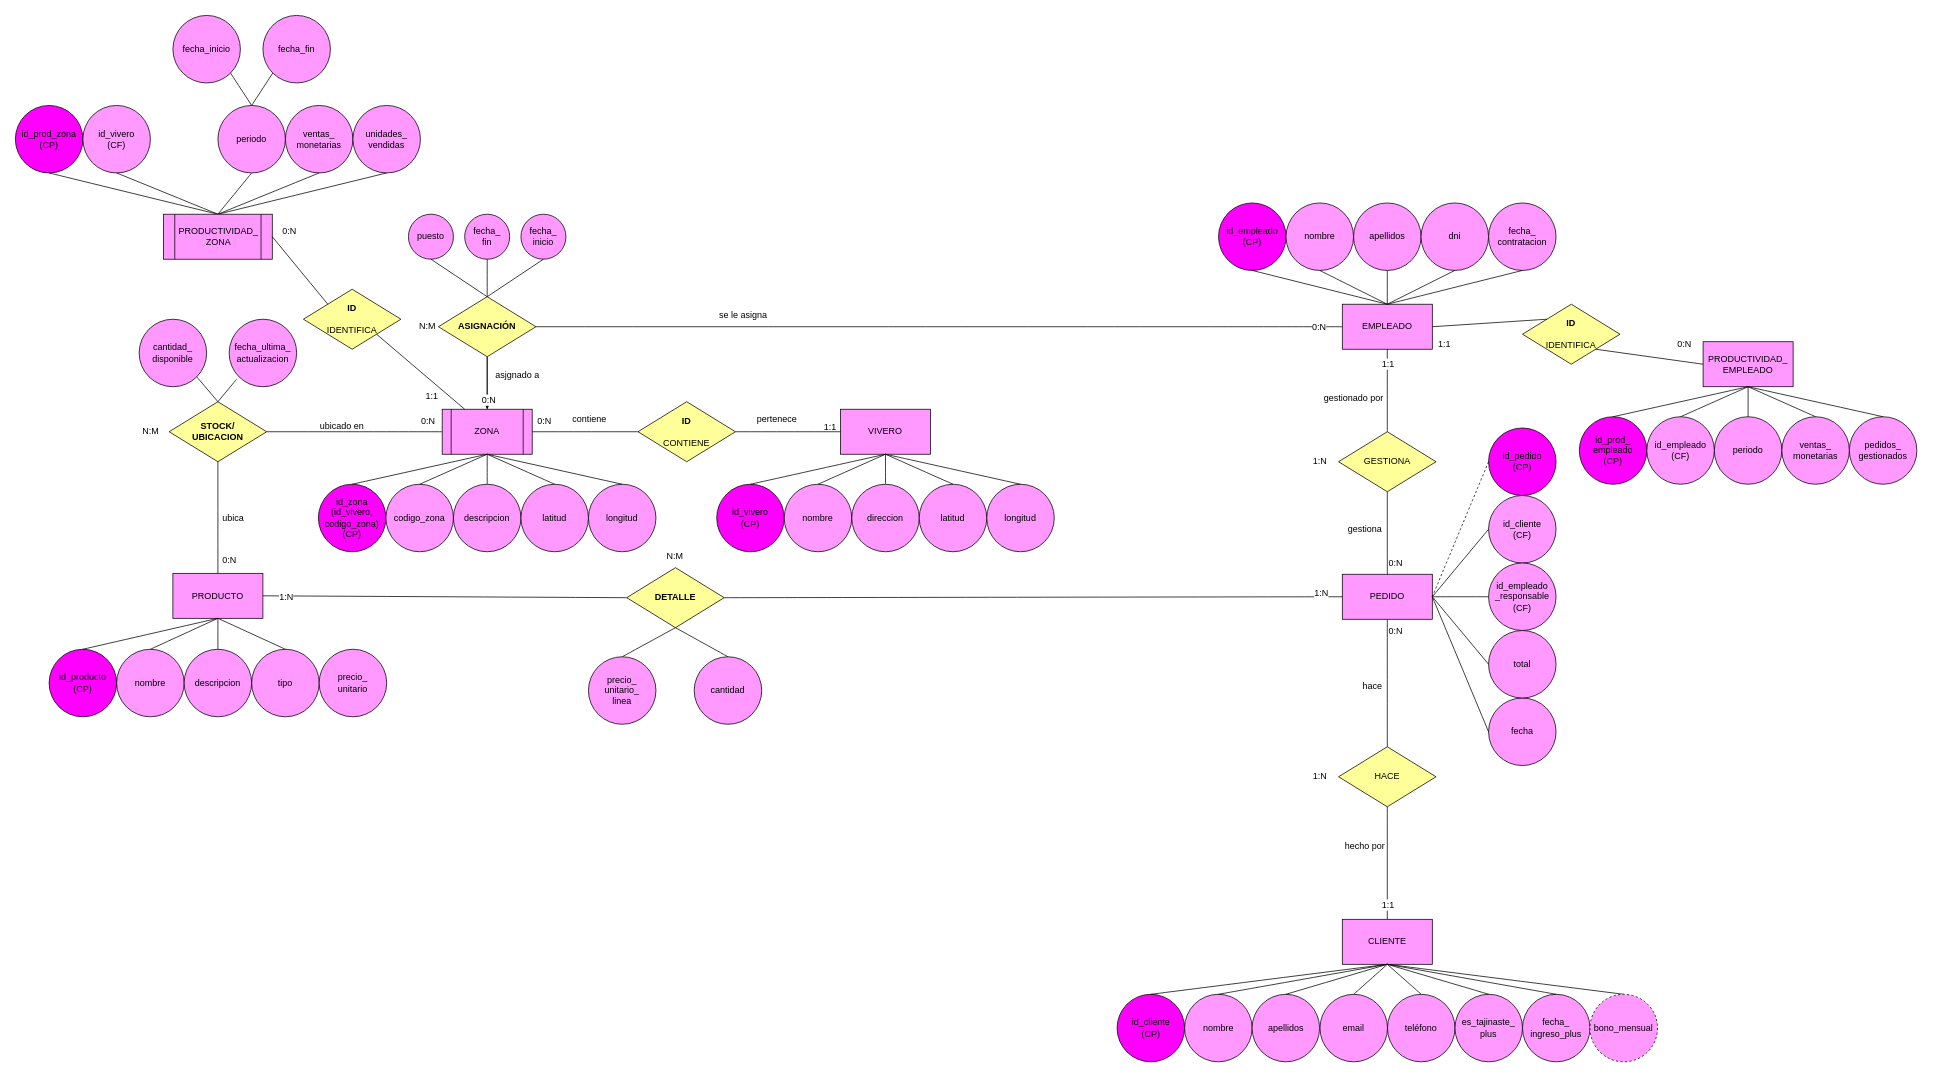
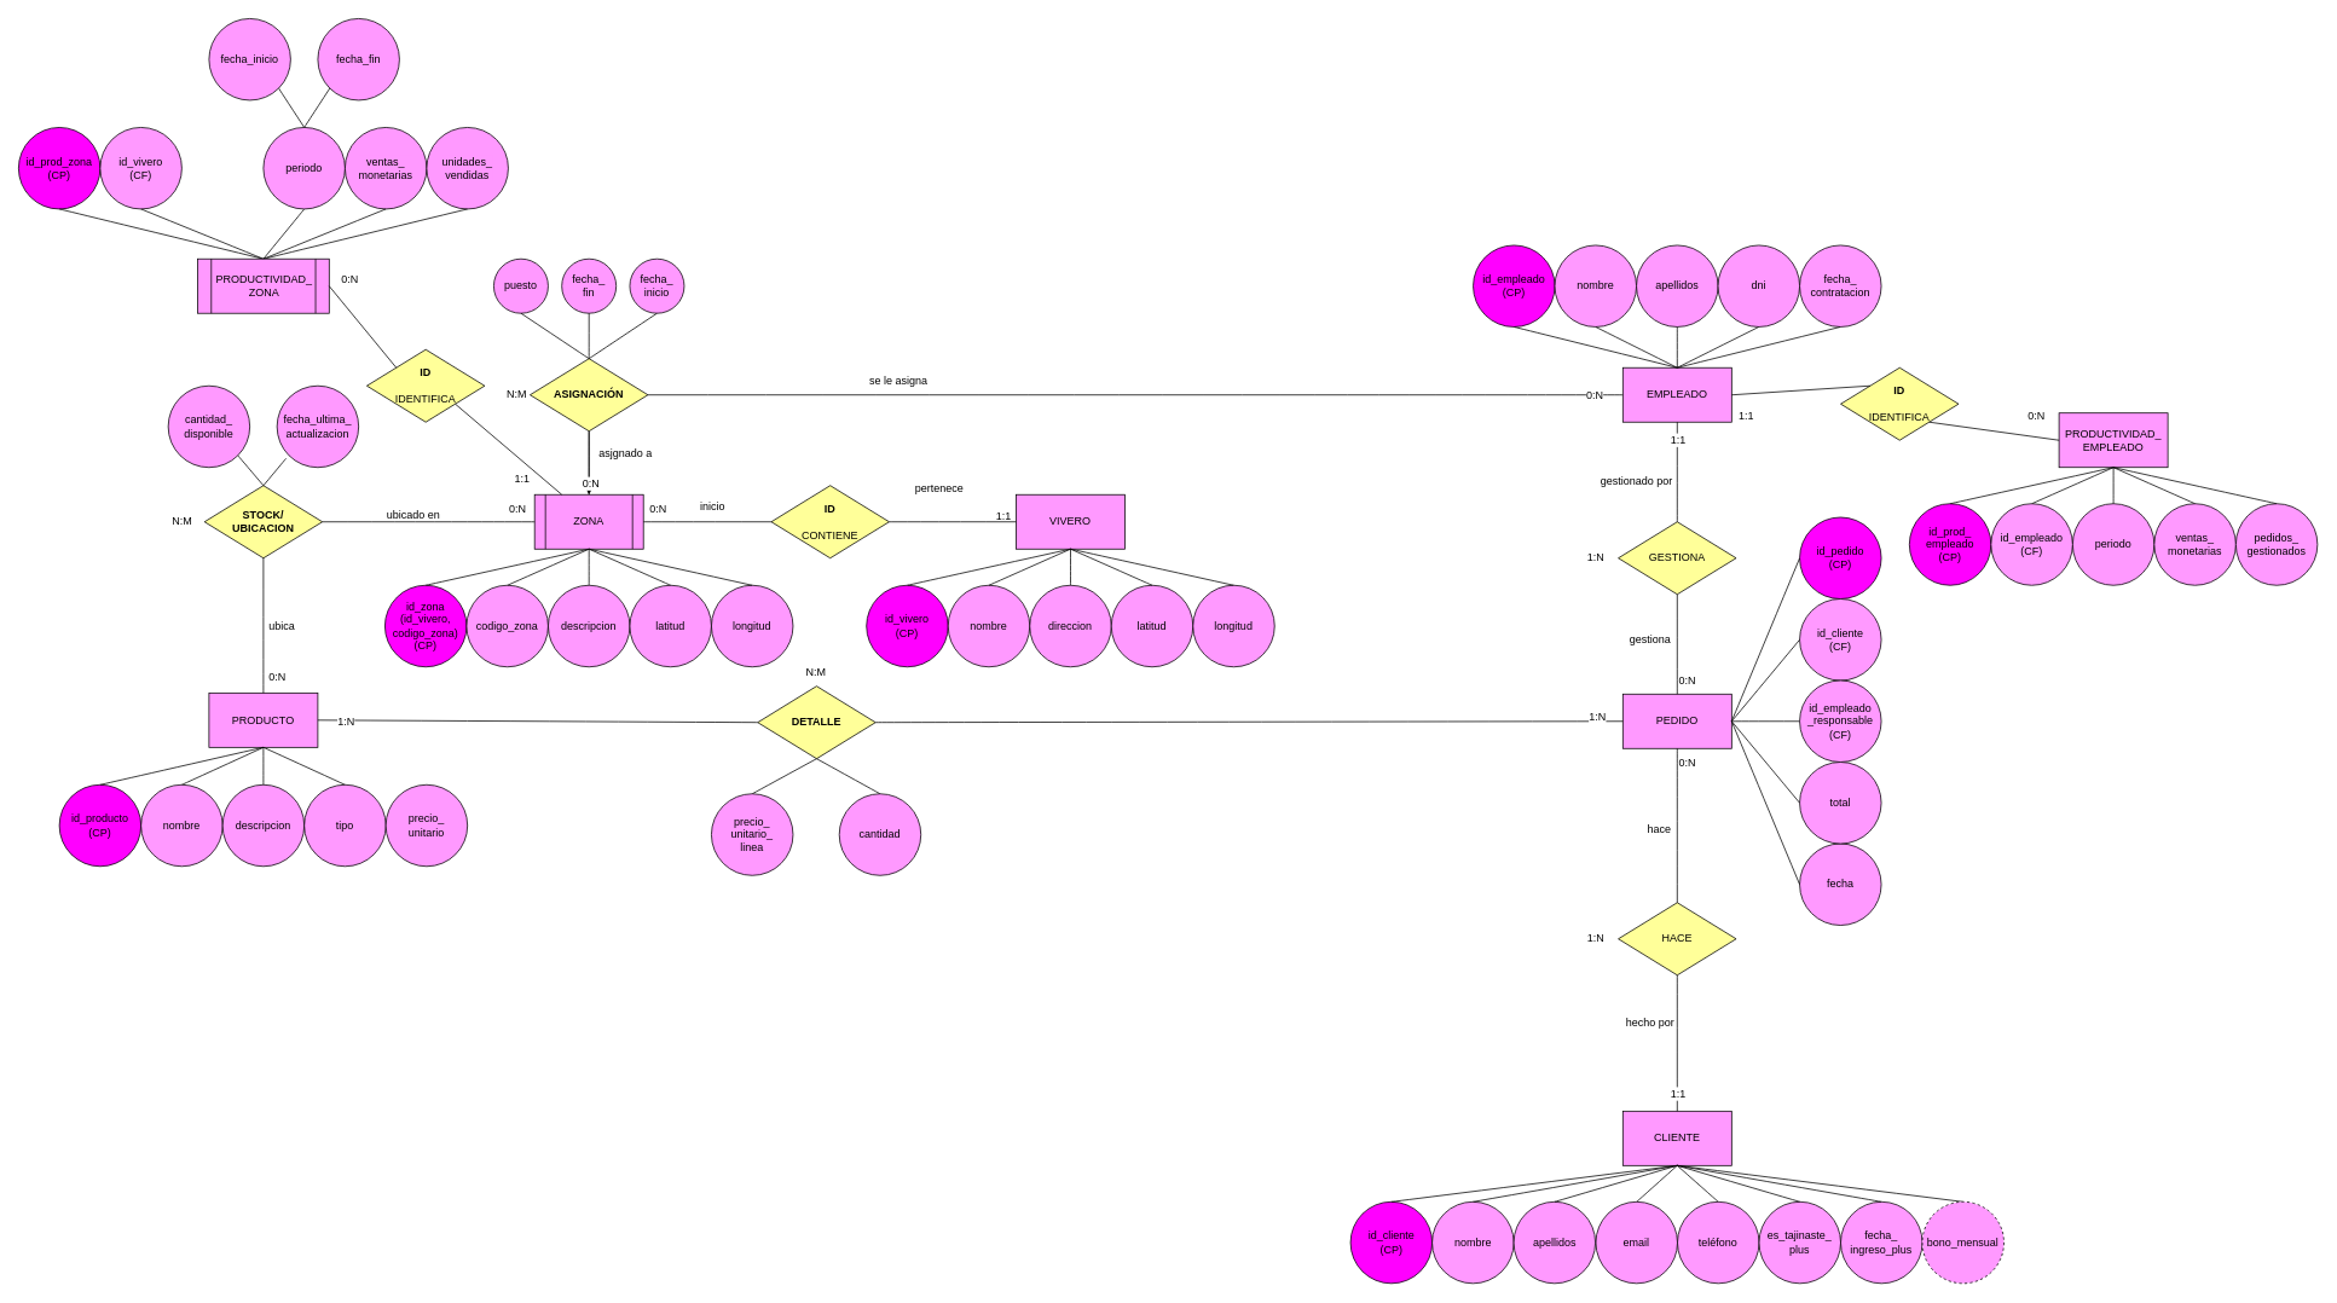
- <mxCell id="149" value="contiene" style="text;html=1;align=center;verticalAlign=middle;resizable=0;points=[];autosize=1;strokeColor=none;fillColor=none;" vertex="1" parent="1"><mxGeometry x="750" y="543" width="70" height="30" as="geometry" /></mxCell>
+ <mxCell id="149" value="inicio" style="text;html=1;align=center;verticalAlign=middle;resizable=0;points=[];autosize=1;strokeColor=none;fillColor=none;" vertex="1" parent="1"><mxGeometry x="750" y="543" width="70" height="30" as="geometry" /></mxCell>
- <mxCell id="150" value="pertenece" style="text;html=1;align=center;verticalAlign=middle;resizable=0;points=[];autosize=1;strokeColor=none;fillColor=none;" vertex="1" parent="1"><mxGeometry x="995" y="543" width="80" height="30" as="geometry" /></mxCell>
+ <mxCell id="150" value="pertenece" style="text;html=1;align=center;verticalAlign=middle;resizable=0;points=[];autosize=1;strokeColor=none;fillColor=none;" vertex="1" parent="1"><mxGeometry x="995" y="523" width="80" height="30" as="geometry" /></mxCell>
- <mxCell id="115" value="" style="endArrow=none;html=1;rounded=0;fontSize=12;startSize=8;endSize=8;curved=1;entryX=0;entryY=0.5;entryDx=0;entryDy=0;exitX=1;exitY=0.5;exitDx=0;exitDy=0;strokeColor=light-dark(#000000,#000000);dashed=1;" parent="1" source="24" target="25" edge="1"><mxGeometry width="50" height="50" relative="1" as="geometry"><mxPoint x="2235" y="885" as="sourcePoint" /><mxPoint x="2414" y="845" as="targetPoint" /></mxGeometry></mxCell>
+ <mxCell id="115" value="" style="endArrow=none;html=1;rounded=0;fontSize=12;startSize=8;endSize=8;curved=1;entryX=0;entryY=0.5;entryDx=0;entryDy=0;exitX=1;exitY=0.5;exitDx=0;exitDy=0;strokeColor=light-dark(#000000,#000000);" parent="1" source="24" target="25" edge="1"><mxGeometry width="50" height="50" relative="1" as="geometry"><mxPoint x="2235" y="885" as="sourcePoint" /><mxPoint x="2414" y="845" as="targetPoint" /></mxGeometry></mxCell>
